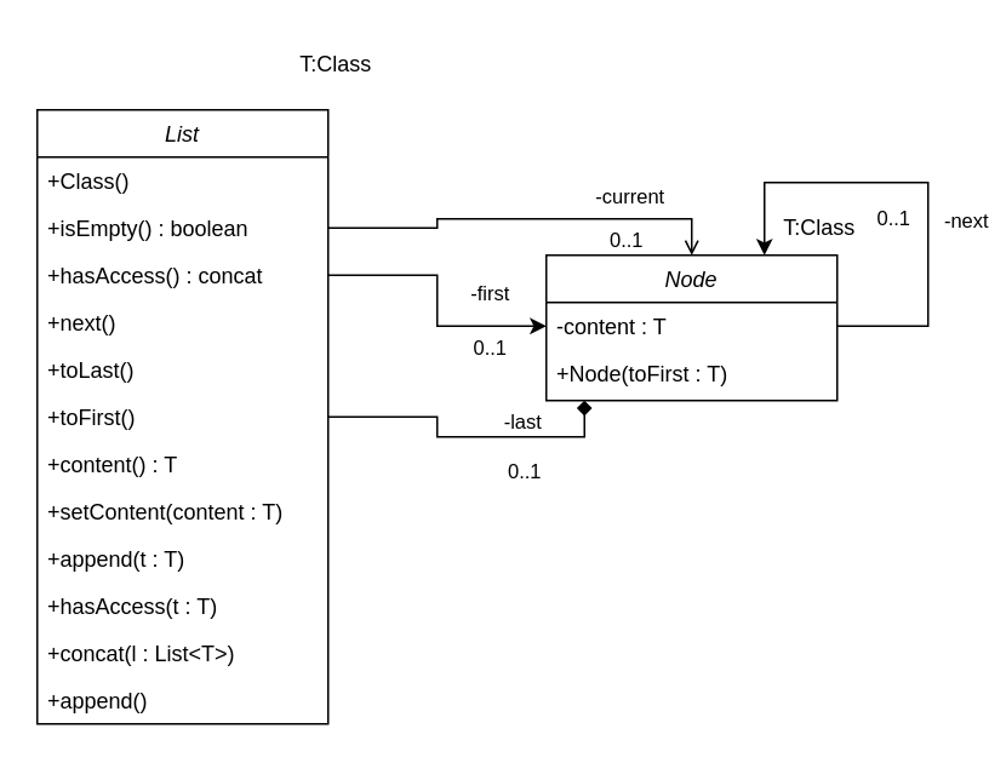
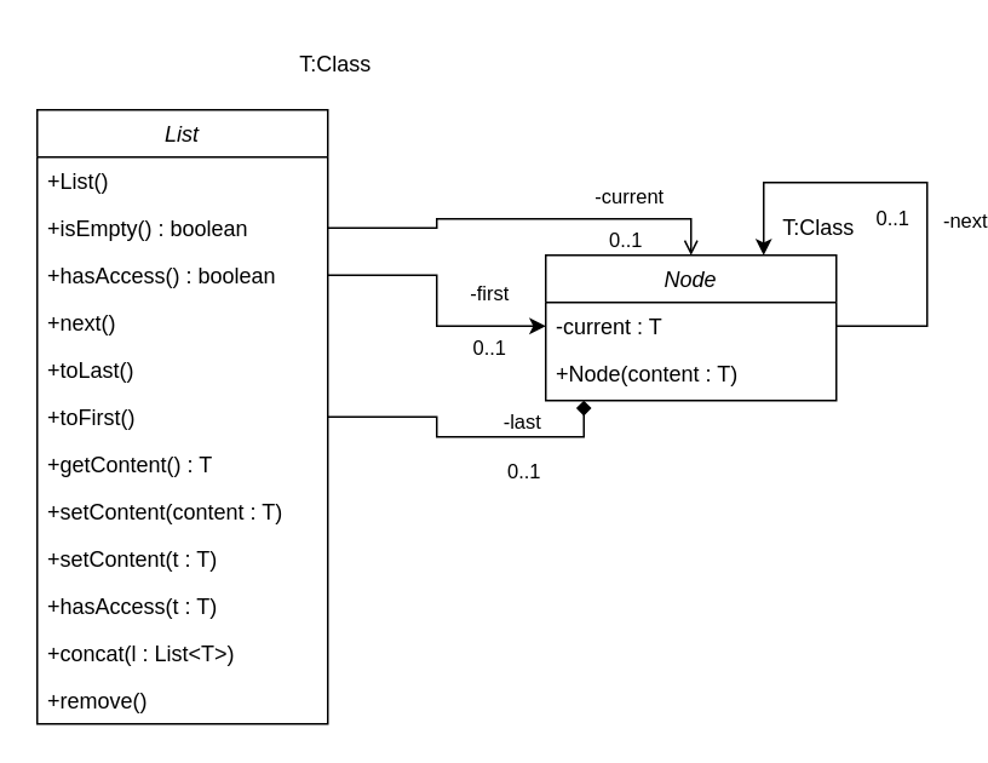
- <mxCell id="3" value="+Class()" style="text;align=left;verticalAlign=top;spacingLeft=4;spacingRight=4;overflow=hidden;rotatable=0;points=[[0,0.5],[1,0.5]];portConstraint=eastwest;rounded=0;shadow=0;html=0;" parent="2" vertex="1"><mxGeometry y="26" width="160" height="26" as="geometry" /></mxCell>
+ <mxCell id="3" value="+List()" style="text;align=left;verticalAlign=top;spacingLeft=4;spacingRight=4;overflow=hidden;rotatable=0;points=[[0,0.5],[1,0.5]];portConstraint=eastwest;rounded=0;shadow=0;html=0;" parent="2" vertex="1"><mxGeometry y="26" width="160" height="26" as="geometry" /></mxCell>
- <mxCell id="5" value="+hasAccess() : concat" style="text;align=left;verticalAlign=top;spacingLeft=4;spacingRight=4;overflow=hidden;rotatable=0;points=[[0,0.5],[1,0.5]];portConstraint=eastwest;rounded=0;shadow=0;html=0;" parent="2" vertex="1"><mxGeometry y="78" width="160" height="26" as="geometry" /></mxCell>
+ <mxCell id="5" value="+hasAccess() : boolean" style="text;align=left;verticalAlign=top;spacingLeft=4;spacingRight=4;overflow=hidden;rotatable=0;points=[[0,0.5],[1,0.5]];portConstraint=eastwest;rounded=0;shadow=0;html=0;" parent="2" vertex="1"><mxGeometry y="78" width="160" height="26" as="geometry" /></mxCell>
- <mxCell id="19" value="-content : T" style="text;align=left;verticalAlign=top;spacingLeft=4;spacingRight=4;overflow=hidden;rotatable=0;points=[[0,0.5],[1,0.5]];portConstraint=eastwest;rounded=0;shadow=0;html=0;" parent="15" vertex="1"><mxGeometry y="26" width="160" height="26" as="geometry" /></mxCell>
+ <mxCell id="19" value="-current : T" style="text;align=left;verticalAlign=top;spacingLeft=4;spacingRight=4;overflow=hidden;rotatable=0;points=[[0,0.5],[1,0.5]];portConstraint=eastwest;rounded=0;shadow=0;html=0;" parent="15" vertex="1"><mxGeometry y="26" width="160" height="26" as="geometry" /></mxCell>
- <mxCell id="20" value="+Node(toFirst : T)" style="text;align=left;verticalAlign=top;spacingLeft=4;spacingRight=4;overflow=hidden;rotatable=0;points=[[0,0.5],[1,0.5]];portConstraint=eastwest;rounded=0;shadow=0;html=0;" parent="15" vertex="1"><mxGeometry y="52" width="160" height="28" as="geometry" /></mxCell>
+ <mxCell id="20" value="+Node(content : T)" style="text;align=left;verticalAlign=top;spacingLeft=4;spacingRight=4;overflow=hidden;rotatable=0;points=[[0,0.5],[1,0.5]];portConstraint=eastwest;rounded=0;shadow=0;html=0;" parent="15" vertex="1"><mxGeometry y="52" width="160" height="28" as="geometry" /></mxCell>
- <mxCell id="9" value="+content() : T" style="text;align=left;verticalAlign=top;spacingLeft=4;spacingRight=4;overflow=hidden;rotatable=0;points=[[0,0.5],[1,0.5]];portConstraint=eastwest;rounded=0;shadow=0;html=0;" parent="2" vertex="1"><mxGeometry y="182" width="160" height="26" as="geometry" /></mxCell>
+ <mxCell id="9" value="+getContent() : T" style="text;align=left;verticalAlign=top;spacingLeft=4;spacingRight=4;overflow=hidden;rotatable=0;points=[[0,0.5],[1,0.5]];portConstraint=eastwest;rounded=0;shadow=0;html=0;" parent="2" vertex="1"><mxGeometry y="182" width="160" height="26" as="geometry" /></mxCell>
- <mxCell id="11" value="+append(t : T)" style="text;align=left;verticalAlign=top;spacingLeft=4;spacingRight=4;overflow=hidden;rotatable=0;points=[[0,0.5],[1,0.5]];portConstraint=eastwest;rounded=0;shadow=0;html=0;" parent="2" vertex="1"><mxGeometry y="234" width="160" height="26" as="geometry" /></mxCell>
+ <mxCell id="11" value="+setContent(t : T)" style="text;align=left;verticalAlign=top;spacingLeft=4;spacingRight=4;overflow=hidden;rotatable=0;points=[[0,0.5],[1,0.5]];portConstraint=eastwest;rounded=0;shadow=0;html=0;" parent="2" vertex="1"><mxGeometry y="234" width="160" height="26" as="geometry" /></mxCell>
- <mxCell id="14" value="+append()" style="text;align=left;verticalAlign=top;spacingLeft=4;spacingRight=4;overflow=hidden;rotatable=0;points=[[0,0.5],[1,0.5]];portConstraint=eastwest;rounded=0;shadow=0;html=0;" parent="2" vertex="1"><mxGeometry y="312" width="160" height="26" as="geometry" /></mxCell>
+ <mxCell id="14" value="+remove()" style="text;align=left;verticalAlign=top;spacingLeft=4;spacingRight=4;overflow=hidden;rotatable=0;points=[[0,0.5],[1,0.5]];portConstraint=eastwest;rounded=0;shadow=0;html=0;" parent="2" vertex="1"><mxGeometry y="312" width="160" height="26" as="geometry" /></mxCell>
